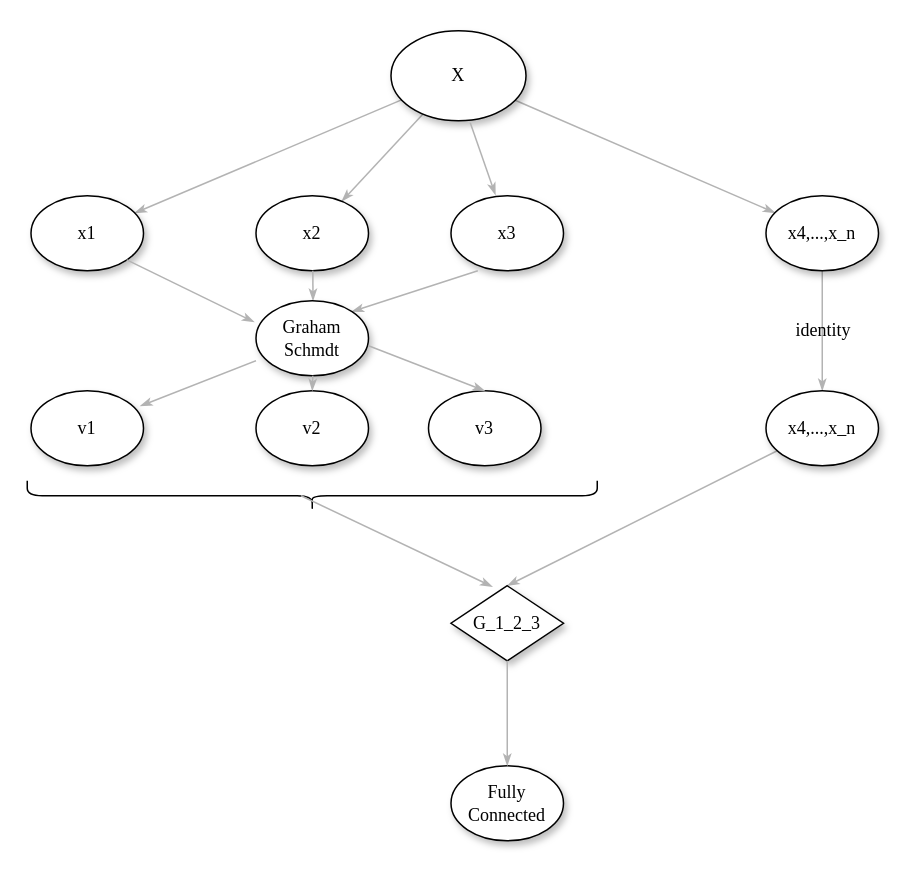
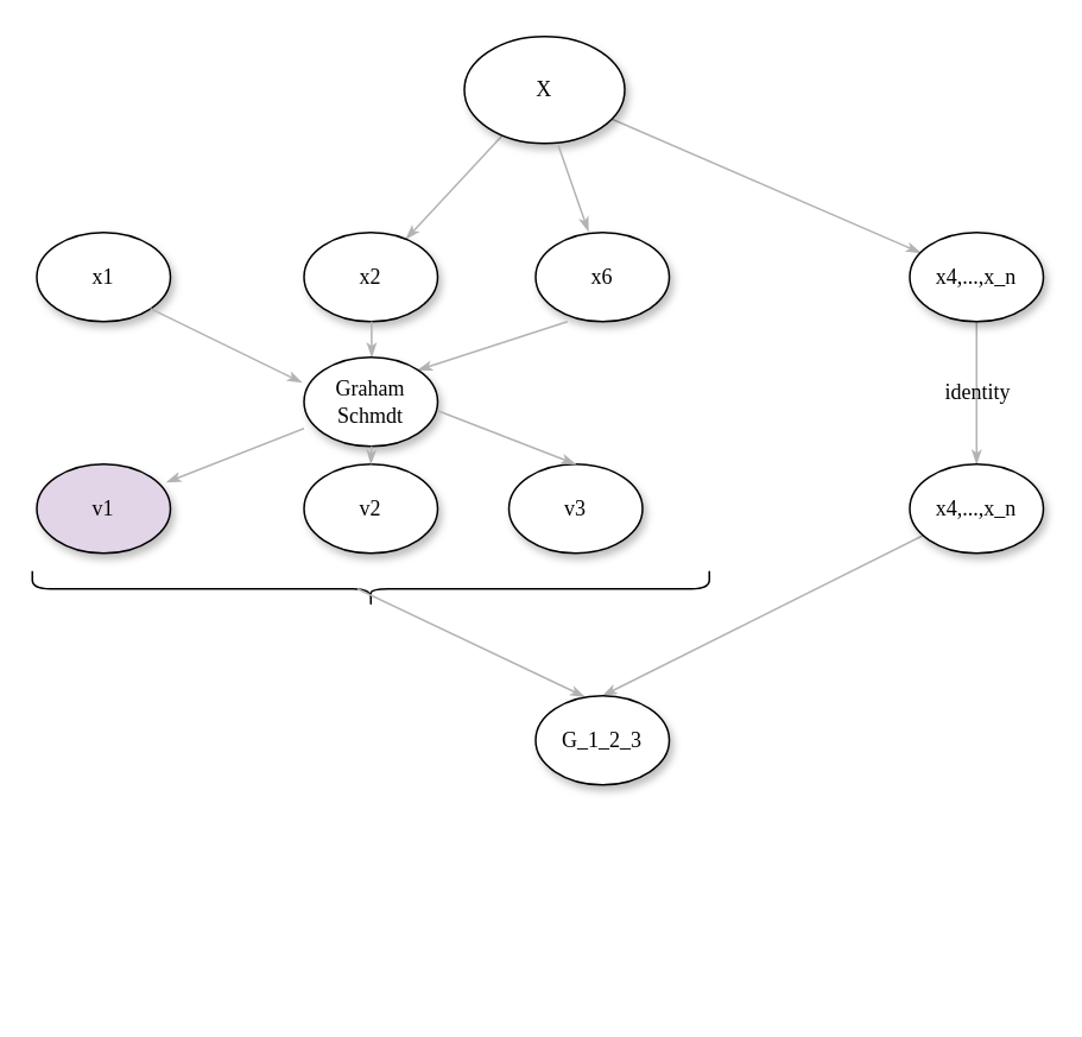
- <mxCell id="3" value="" style="edgeStyle=none;rounded=1;html=1;labelBackgroundColor=none;startArrow=none;startFill=0;startSize=5;endArrow=classicThin;endFill=1;endSize=5;jettySize=auto;orthogonalLoop=1;strokeColor=#B3B3B3;strokeWidth=1;fontFamily=Verdana;fontSize=12" parent="1" source="5" target="13" edge="1"><mxGeometry x="0.047" y="16" relative="1" as="geometry"><mxPoint as="offset" /></mxGeometry></mxCell>
- <mxCell id="15" value="&lt;span&gt;x3&lt;/span&gt;" style="ellipse;whiteSpace=wrap;html=1;rounded=0;shadow=1;comic=0;labelBackgroundColor=none;strokeWidth=1;fontFamily=Verdana;fontSize=12;align=center;" vertex="1" parent="1"><mxGeometry x="300" y="130" width="75" height="50" as="geometry" /></mxCell>
+ <mxCell id="15" value="&lt;span&gt;x6&lt;/span&gt;" style="ellipse;whiteSpace=wrap;html=1;rounded=0;shadow=1;comic=0;labelBackgroundColor=none;strokeWidth=1;fontFamily=Verdana;fontSize=12;align=center;" vertex="1" parent="1"><mxGeometry x="300" y="130" width="75" height="50" as="geometry" /></mxCell>
- <mxCell id="14" value="&lt;span&gt;v1&lt;/span&gt;" style="ellipse;whiteSpace=wrap;html=1;rounded=0;shadow=1;comic=0;labelBackgroundColor=none;strokeWidth=1;fontFamily=Verdana;fontSize=12;align=center;" parent="1" vertex="1"><mxGeometry x="20" y="260" width="75" height="50" as="geometry" /></mxCell>
+ <mxCell id="14" value="&lt;span&gt;v1&lt;/span&gt;" style="ellipse;whiteSpace=wrap;html=1;rounded=0;shadow=1;comic=0;labelBackgroundColor=none;strokeWidth=1;fontFamily=Verdana;fontSize=12;align=center;fillColor=#e1d5e7;" parent="1" vertex="1"><mxGeometry x="20" y="260" width="75" height="50" as="geometry" /></mxCell>
- <mxCell id="26" value="&lt;span&gt;G_1_2_3&lt;/span&gt;" style="rhombus;whiteSpace=wrap;html=1;shadow=1;comic=0;labelBackgroundColor=none;strokeWidth=1;fontFamily=Verdana;fontSize=12;align=center;" vertex="1" parent="1"><mxGeometry x="300" y="390" width="75" height="50" as="geometry" /></mxCell>
+ <mxCell id="26" value="&lt;span&gt;G_1_2_3&lt;/span&gt;" style="ellipse;whiteSpace=wrap;html=1;rounded=0;shadow=1;comic=0;labelBackgroundColor=none;strokeWidth=1;fontFamily=Verdana;fontSize=12;align=center;" vertex="1" parent="1"><mxGeometry x="300" y="390" width="75" height="50" as="geometry" /></mxCell>
- <mxCell id="28" value="" style="edgeStyle=none;rounded=1;html=1;labelBackgroundColor=none;startArrow=none;startFill=0;startSize=5;endArrow=classicThin;endFill=1;endSize=5;jettySize=auto;orthogonalLoop=1;strokeColor=#B3B3B3;strokeWidth=1;fontFamily=Verdana;fontSize=12;exitX=0.5;exitY=1;exitDx=0;exitDy=0;entryX=0.5;entryY=0;entryDx=0;entryDy=0;" edge="1" parent="1" source="26" target="27"><mxGeometry x="0.047" y="16" relative="1" as="geometry"><mxPoint x="329.998" y="439.996" as="sourcePoint" /><mxPoint x="457.6" y="500.6" as="targetPoint" /><mxPoint as="offset" /></mxGeometry></mxCell>
- <mxCell id="27" value="&lt;span&gt;Fully Connected&lt;/span&gt;" style="ellipse;whiteSpace=wrap;html=1;rounded=0;shadow=1;comic=0;labelBackgroundColor=none;strokeWidth=1;fontFamily=Verdana;fontSize=12;align=center;" vertex="1" parent="1"><mxGeometry x="300" y="510" width="75" height="50" as="geometry" /></mxCell>
